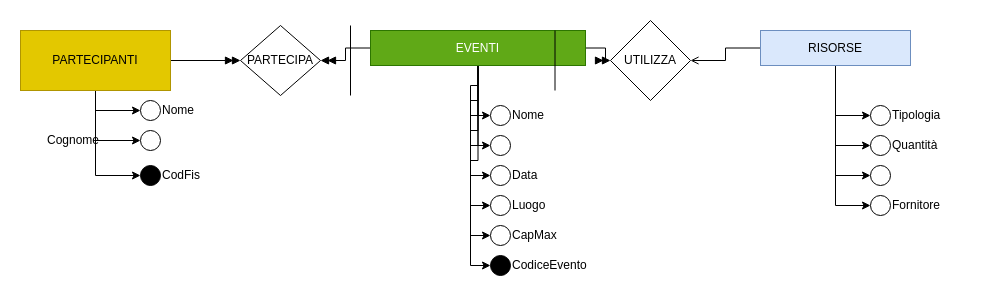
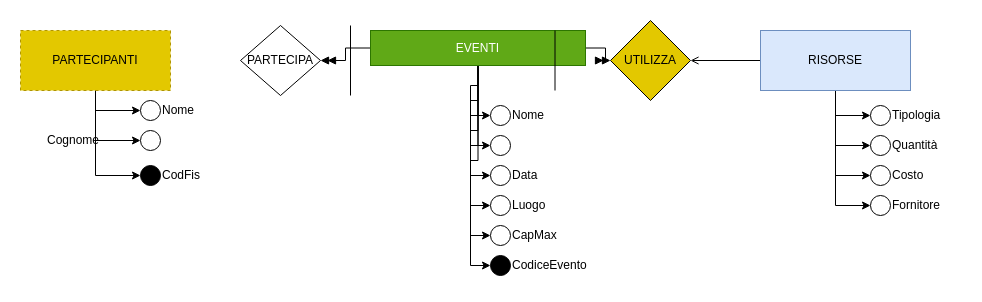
- <mxCell id="21" value="RISORSE" style="rounded=0;whiteSpace=wrap;html=1;fillColor=#dae8fc;strokeColor=#6c8ebf;" parent="1" vertex="1"><mxGeometry x="760" y="30" width="150" height="35" as="geometry" /></mxCell>
+ <mxCell id="21" value="RISORSE" style="rounded=0;whiteSpace=wrap;html=1;fillColor=#dae8fc;strokeColor=#6c8ebf;" parent="1" vertex="1"><mxGeometry x="760" y="30" width="150" height="60" as="geometry" /></mxCell>
- <mxCell id="15" value="PARTECIPANTI" style="rounded=0;whiteSpace=wrap;html=1;fillColor=#e3c800;fontColor=#000000;strokeColor=#B09500;" parent="1" vertex="1"><mxGeometry y="30" width="150" height="60" as="geometry" x="20" /></mxCell>
+ <mxCell id="15" value="PARTECIPANTI" style="rounded=0;whiteSpace=wrap;html=1;fillColor=#e3c800;fontColor=#000000;strokeColor=#B09500;dashed=1;" parent="1" vertex="1"><mxGeometry y="30" width="150" height="60" as="geometry" x="20" /></mxCell>
- <mxCell id="11" style="edgeStyle=orthogonalEdgeStyle;rounded=0;orthogonalLoop=1;jettySize=auto;html=1;entryX=0;entryY=0.5;entryDx=0;entryDy=0;endArrow=doubleBlock;endFill=1;" parent="1" source="15" target="45" edge="1"><mxGeometry relative="1" as="geometry" /></mxCell>
- <mxCell id="43" value="UTILIZZA" style="rhombus;whiteSpace=wrap;html=1;" parent="1" vertex="1"><mxGeometry x="610" y="20" width="80" height="80" as="geometry" /></mxCell>
+ <mxCell id="43" value="UTILIZZA" style="rhombus;whiteSpace=wrap;html=1;fillColor=#e3c800;" parent="1" vertex="1"><mxGeometry x="610" y="20" width="80" height="80" as="geometry" /></mxCell>
+ <mxCell id="41" value="Costo" style="text;html=1;align=left;verticalAlign=middle;resizable=0;points=[];autosize=1;strokeColor=none;fillColor=none;" parent="1" vertex="1"><mxGeometry x="890" y="160" width="50" height="30" as="geometry" /></mxCell>
